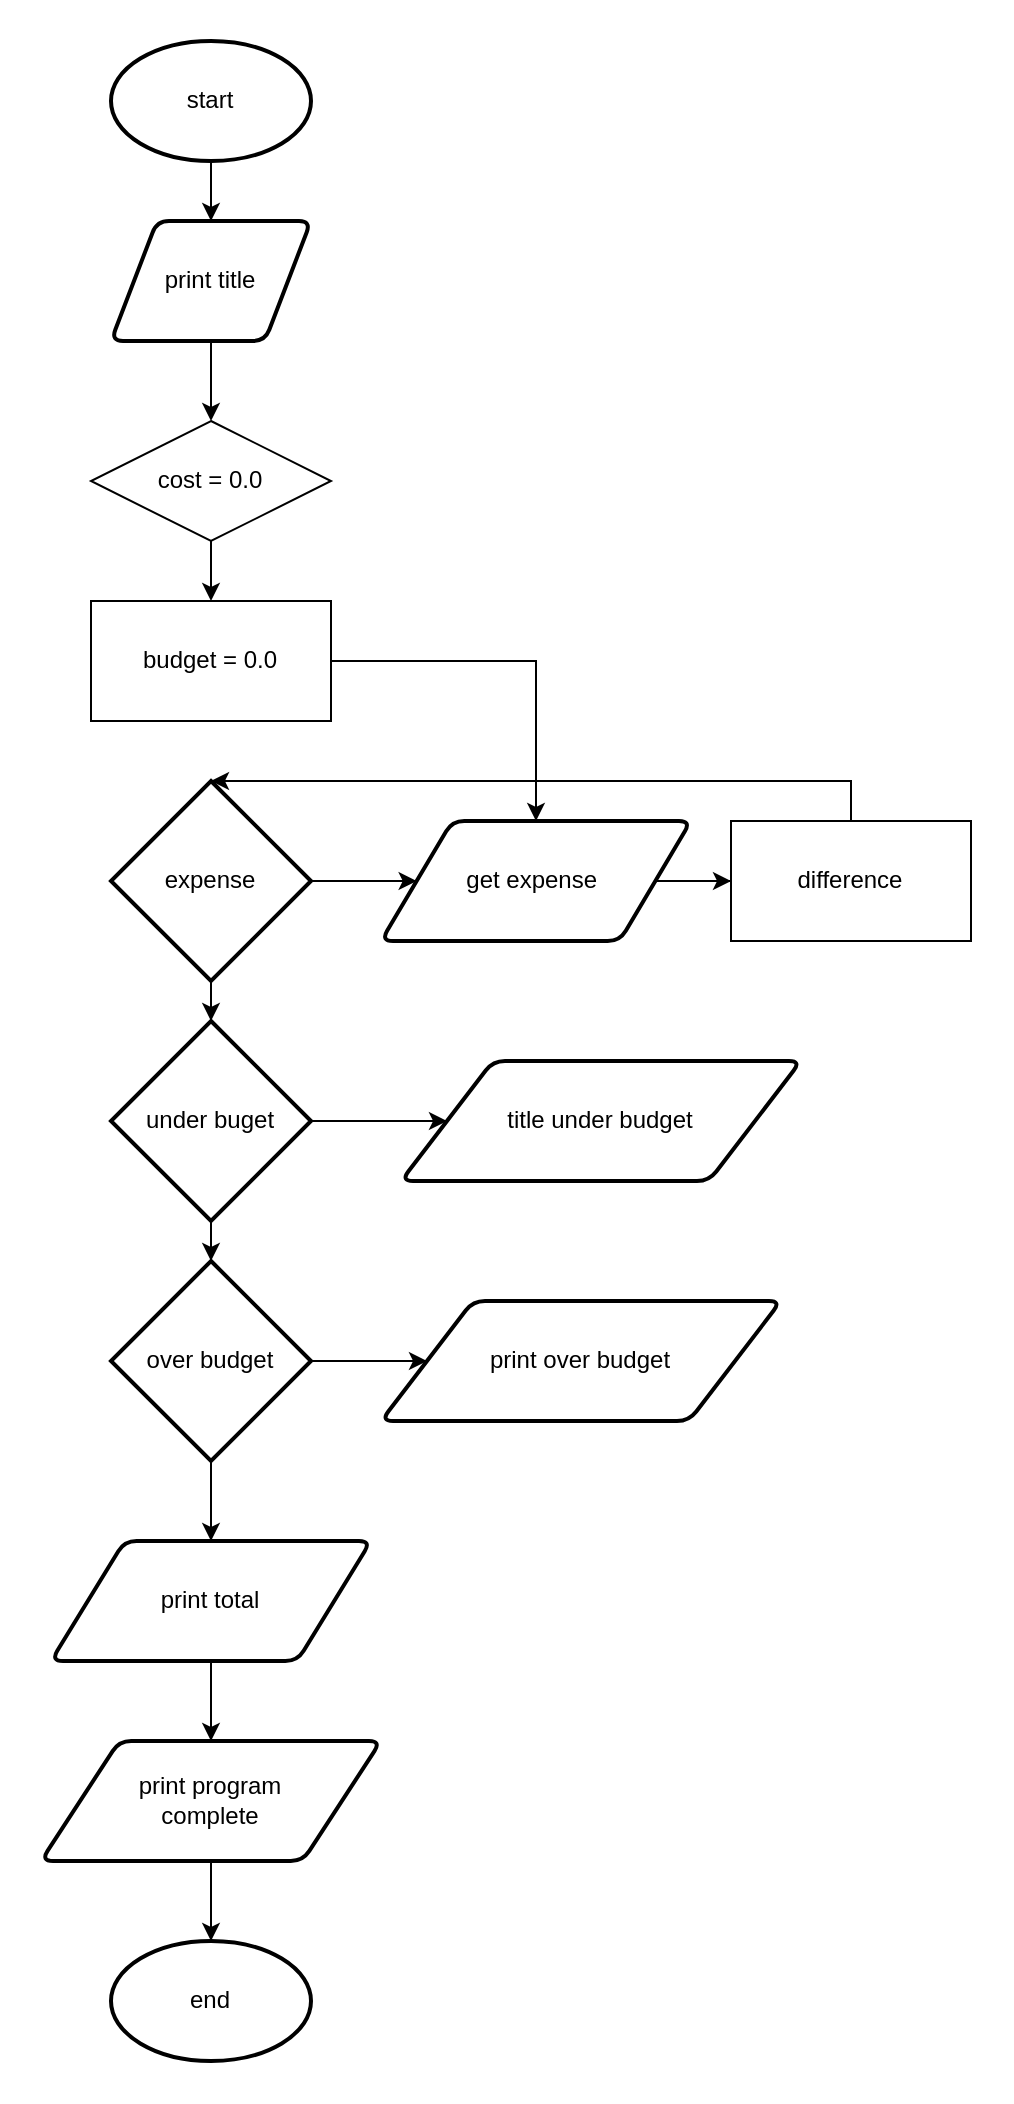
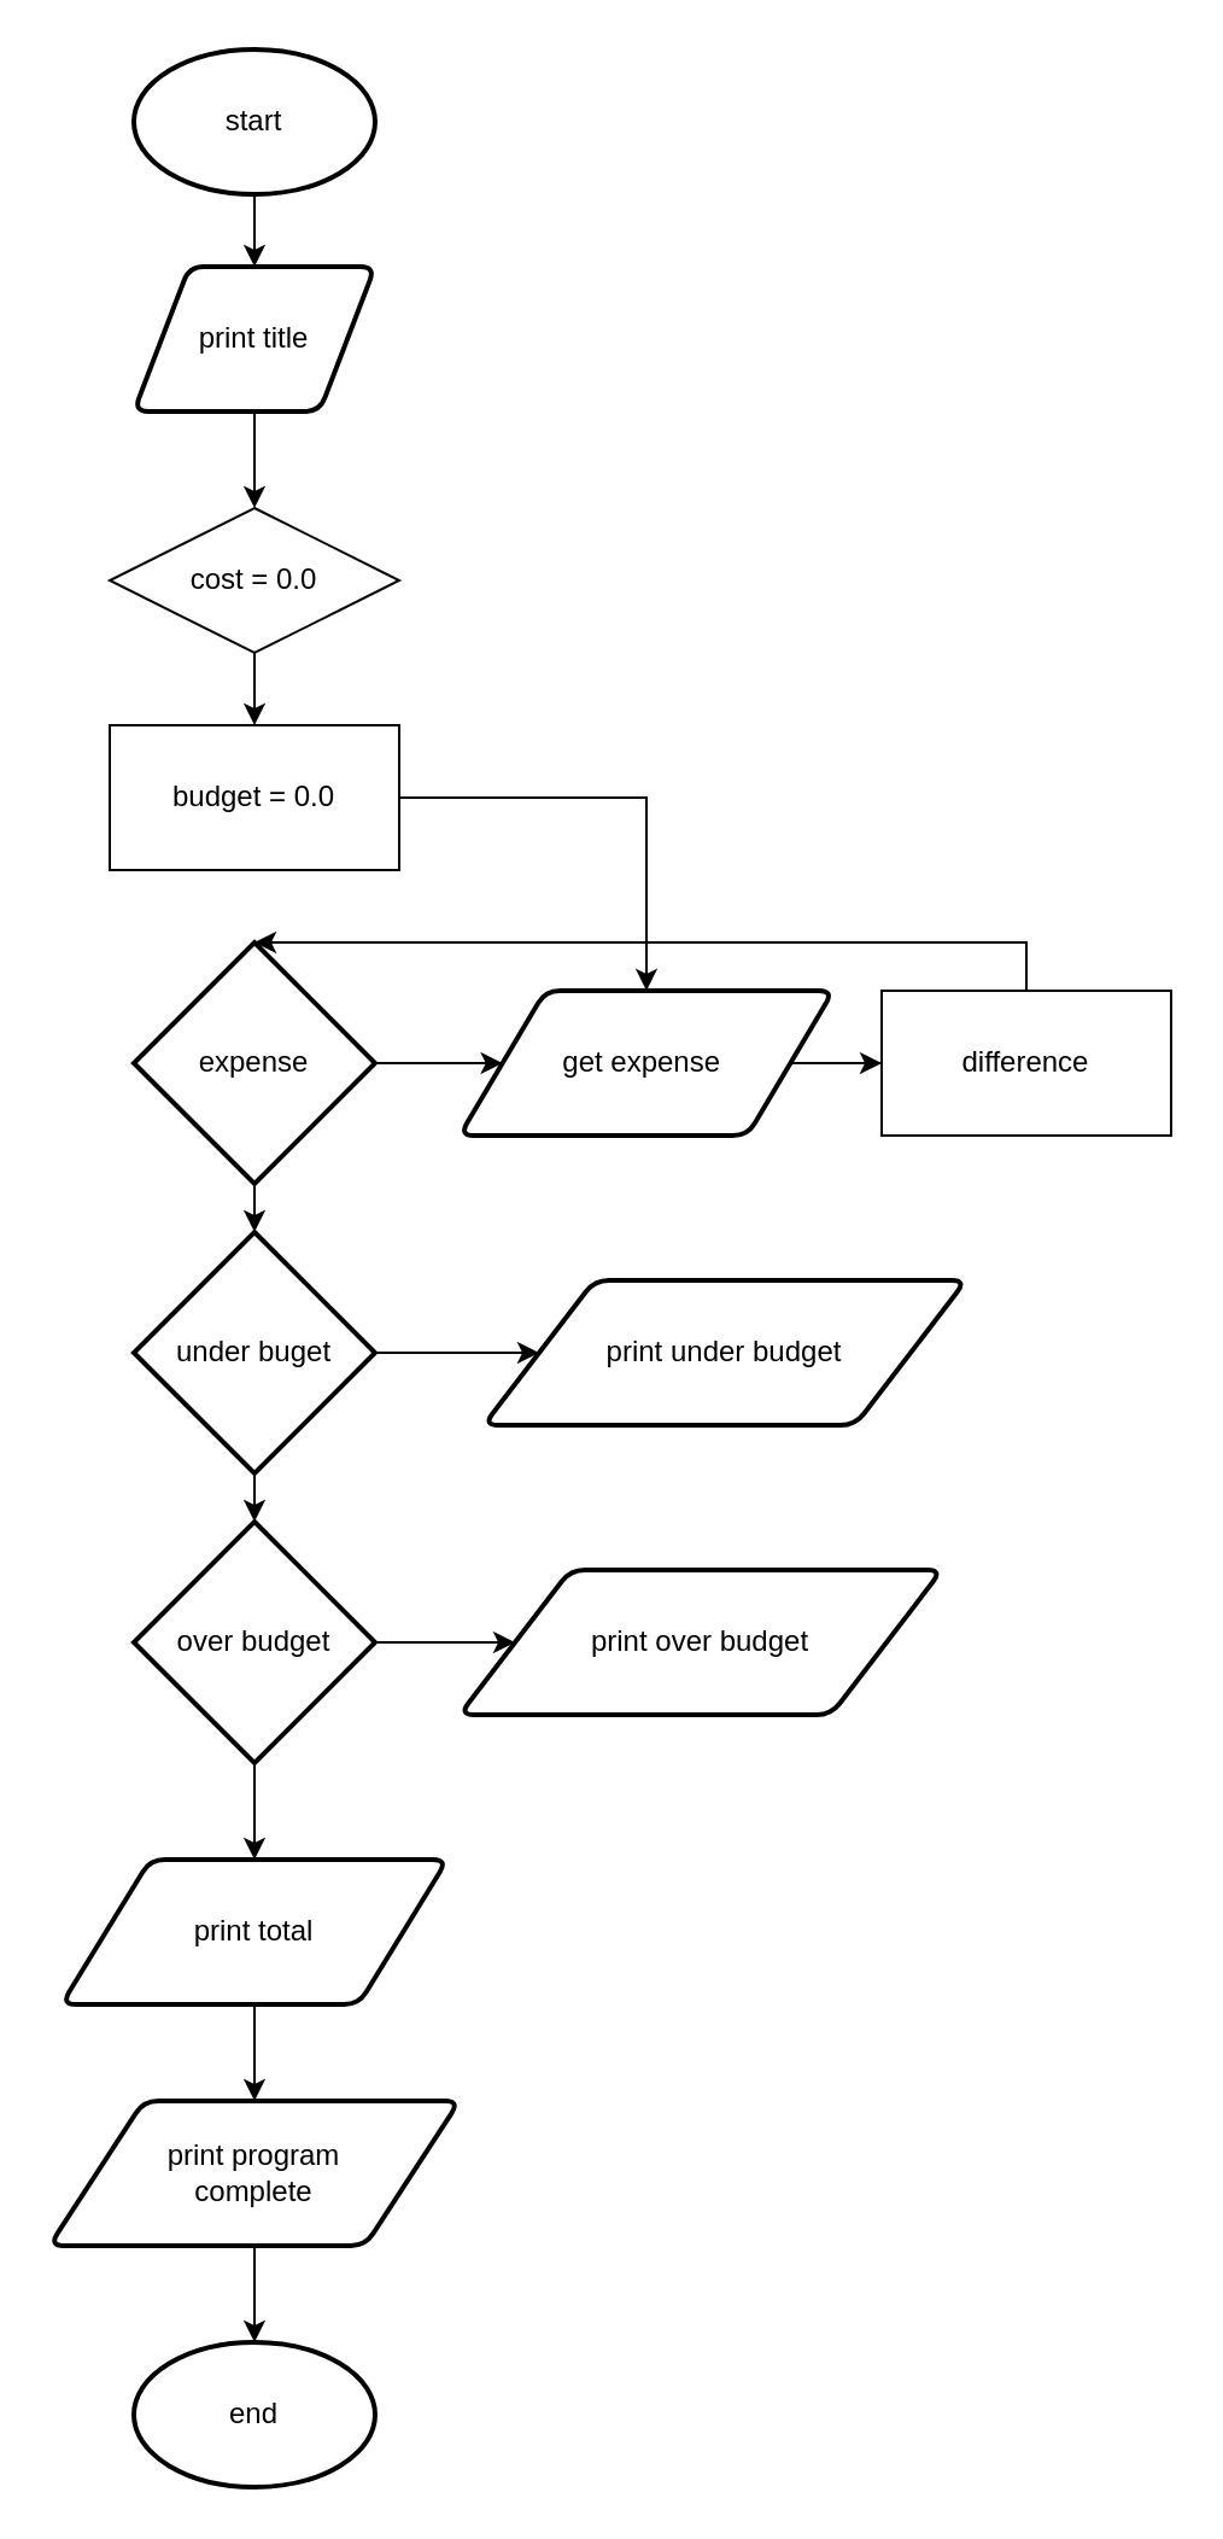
- <mxCell id="29" value="title under budget" style="shape=parallelogram;html=1;strokeWidth=2;perimeter=parallelogramPerimeter;whiteSpace=wrap;rounded=1;arcSize=12;size=0.23;" vertex="1" parent="1"><mxGeometry x="200" y="530" width="200" height="60" as="geometry" /></mxCell>
+ <mxCell id="29" value="print under budget" style="shape=parallelogram;html=1;strokeWidth=2;perimeter=parallelogramPerimeter;whiteSpace=wrap;rounded=1;arcSize=12;size=0.23;" vertex="1" parent="1"><mxGeometry x="200" y="530" width="200" height="60" as="geometry" /></mxCell>
